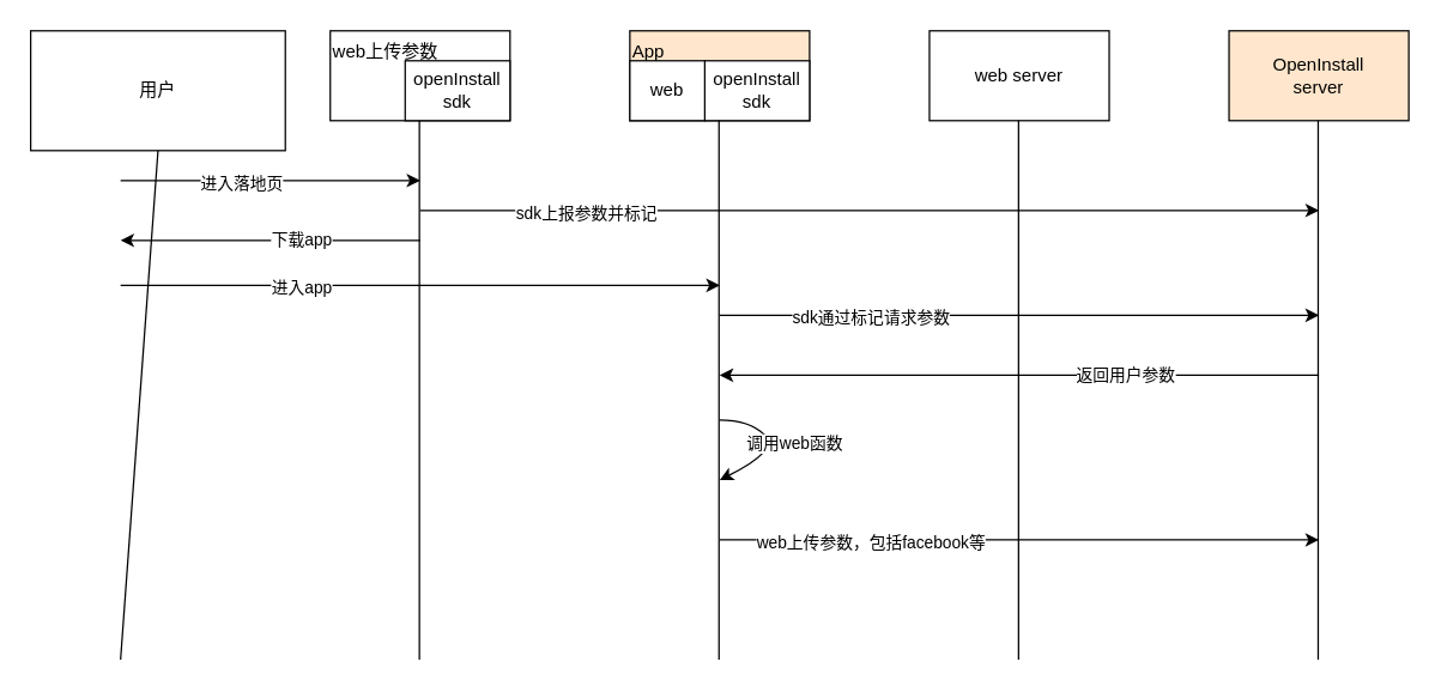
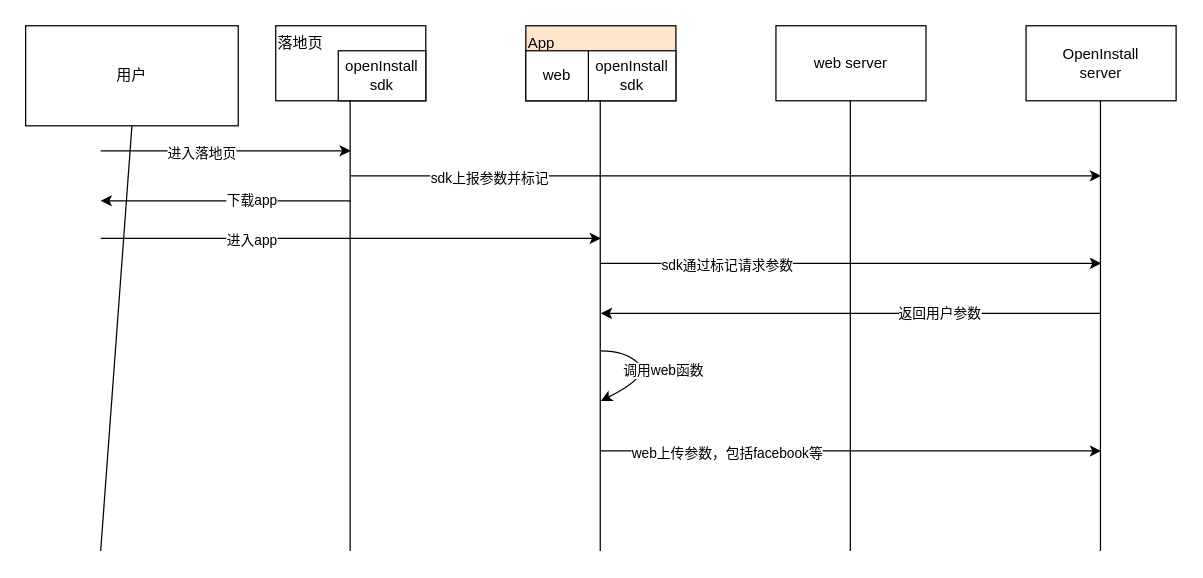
- <mxCell id="9" value="web上传参数" style="rounded=0;whiteSpace=wrap;html=1;align=left;verticalAlign=top;fontStyle=0" vertex="1" parent="8"><mxGeometry width="120" height="60" as="geometry" /></mxCell>
+ <mxCell id="9" value="落地页" style="rounded=0;whiteSpace=wrap;html=1;align=left;verticalAlign=top;fontStyle=0" vertex="1" parent="8"><mxGeometry width="120" height="60" as="geometry" /></mxCell>
- <mxCell id="2" value="OpenInstall&lt;div&gt;server&lt;/div&gt;" style="rounded=0;whiteSpace=wrap;html=1;fillColor=#ffe6cc;" vertex="1" parent="1"><mxGeometry x="820" y="20" width="120" height="60" as="geometry" /></mxCell>
+ <mxCell id="2" value="OpenInstall&lt;div&gt;server&lt;/div&gt;" style="rounded=0;whiteSpace=wrap;html=1;" vertex="1" parent="1"><mxGeometry x="820" y="20" width="120" height="60" as="geometry" /></mxCell>
